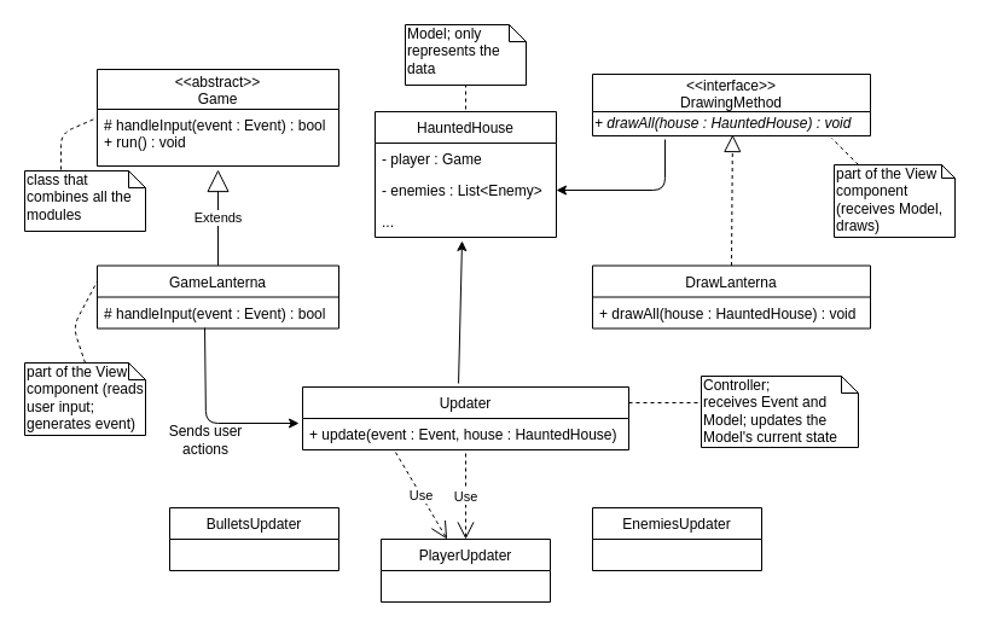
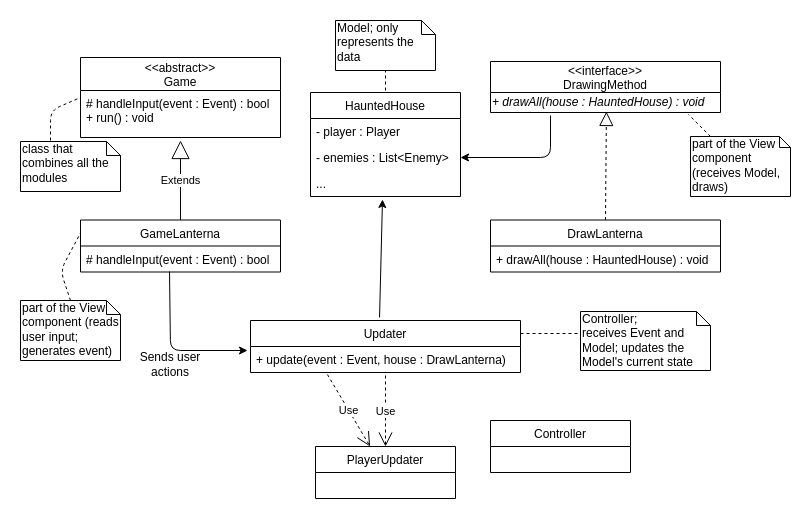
- <mxCell id="23" value="- player : Game" style="text;strokeColor=none;fillColor=none;align=left;verticalAlign=top;spacingLeft=4;spacingRight=4;overflow=hidden;rotatable=0;points=[[0,0.5],[1,0.5]];portConstraint=eastwest;" parent="22" vertex="1"><mxGeometry y="26" width="150" height="26" as="geometry" /></mxCell>
+ <mxCell id="23" value="- player : Player" style="text;strokeColor=none;fillColor=none;align=left;verticalAlign=top;spacingLeft=4;spacingRight=4;overflow=hidden;rotatable=0;points=[[0,0.5],[1,0.5]];portConstraint=eastwest;" parent="22" vertex="1"><mxGeometry y="26" width="150" height="26" as="geometry" /></mxCell>
- <mxCell id="19" value="+ update(event : Event, house : HauntedHouse)&#10;" style="text;strokeColor=none;fillColor=none;align=left;verticalAlign=top;spacingLeft=4;spacingRight=4;overflow=hidden;rotatable=0;points=[[0,0.5],[1,0.5]];portConstraint=eastwest;" parent="18" vertex="1"><mxGeometry y="26" width="270" height="26" as="geometry" /></mxCell>
+ <mxCell id="19" value="+ update(event : Event, house : DrawLanterna)&#10;" style="text;strokeColor=none;fillColor=none;align=left;verticalAlign=top;spacingLeft=4;spacingRight=4;overflow=hidden;rotatable=0;points=[[0,0.5],[1,0.5]];portConstraint=eastwest;" parent="18" vertex="1"><mxGeometry y="26" width="270" height="26" as="geometry" /></mxCell>
- <mxCell id="34" value="EnemiesUpdater" style="swimlane;fontStyle=0;childLayout=stackLayout;horizontal=1;startSize=26;fillColor=none;horizontalStack=0;resizeParent=1;resizeParentMax=0;resizeLast=0;collapsible=1;marginBottom=0;" vertex="1" parent="1"><mxGeometry x="490" y="420" width="140" height="52" as="geometry" /></mxCell>
+ <mxCell id="34" value="Controller" style="swimlane;fontStyle=0;childLayout=stackLayout;horizontal=1;startSize=26;fillColor=none;horizontalStack=0;resizeParent=1;resizeParentMax=0;resizeLast=0;collapsible=1;marginBottom=0;" vertex="1" parent="1"><mxGeometry x="490" y="420" width="140" height="52" as="geometry" /></mxCell>
- <mxCell id="32" value="BulletsUpdater" style="swimlane;fontStyle=0;childLayout=stackLayout;horizontal=1;startSize=26;fillColor=none;horizontalStack=0;resizeParent=1;resizeParentMax=0;resizeLast=0;collapsible=1;marginBottom=0;" vertex="1" parent="1"><mxGeometry x="140" y="420" width="140" height="52" as="geometry" /></mxCell>
